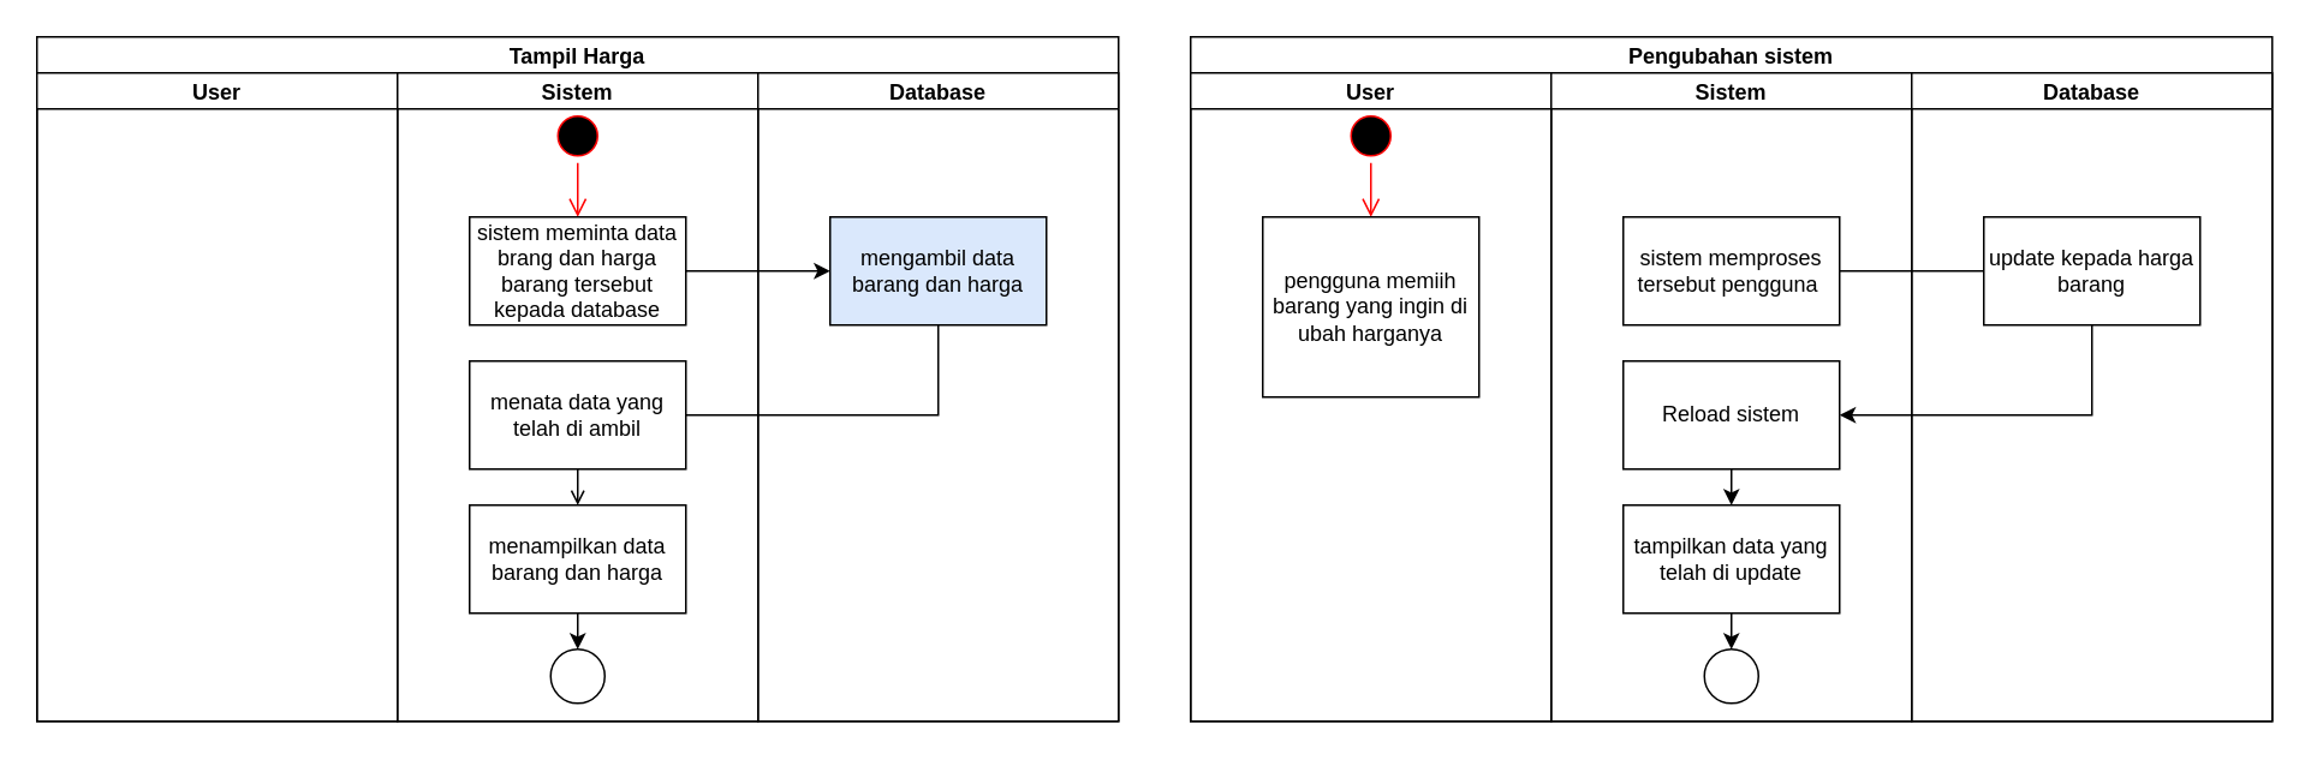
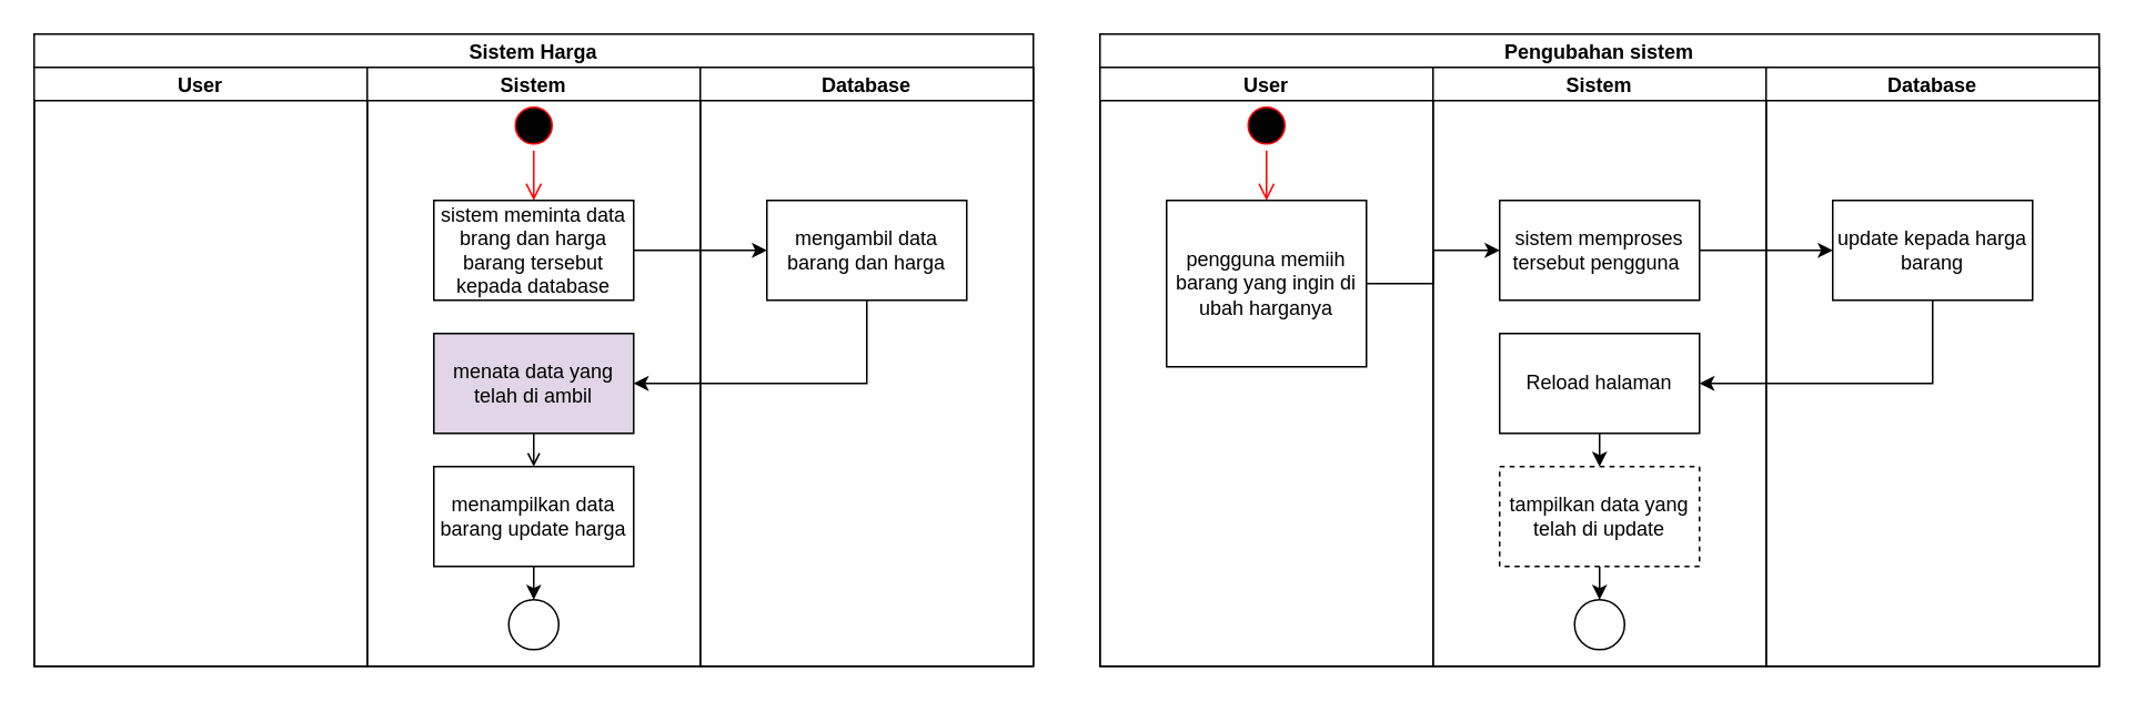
- <mxCell id="2" value="Tampil Harga" style="swimlane;childLayout=stackLayout;resizeParent=1;resizeParentMax=0;startSize=20;" parent="1" vertex="1"><mxGeometry x="20" y="20" width="600" height="380" as="geometry" /></mxCell>
+ <mxCell id="2" value="Sistem Harga" style="swimlane;childLayout=stackLayout;resizeParent=1;resizeParentMax=0;startSize=20;" parent="1" vertex="1"><mxGeometry x="20" y="20" width="600" height="380" as="geometry" /></mxCell>
- <mxCell id="14" value="mengambil data barang dan harga" style="rounded=0;whiteSpace=wrap;html=1;fillColor=#dae8fc;" vertex="1" parent="13"><mxGeometry x="40" y="80" width="120" height="60" as="geometry" /></mxCell>
+ <mxCell id="14" value="mengambil data barang dan harga" style="rounded=0;whiteSpace=wrap;html=1;" vertex="1" parent="13"><mxGeometry x="40" y="80" width="120" height="60" as="geometry" /></mxCell>
- <mxCell id="32" style="edgeStyle=orthogonalEdgeStyle;rounded=0;orthogonalLoop=1;jettySize=auto;html=1;exitX=1;exitY=0.5;exitDx=0;exitDy=0;entryX=0;entryY=0.5;entryDx=0;entryDy=0;endArrow=none;" edge="1" parent="17" source="23" target="30"><mxGeometry relative="1" as="geometry" /></mxCell>
+ <mxCell id="32" style="edgeStyle=orthogonalEdgeStyle;rounded=0;orthogonalLoop=1;jettySize=auto;html=1;exitX=1;exitY=0.5;exitDx=0;exitDy=0;entryX=0;entryY=0.5;entryDx=0;entryDy=0;" edge="1" parent="17" source="23" target="30"><mxGeometry relative="1" as="geometry" /></mxCell>
+ <mxCell id="31" style="edgeStyle=orthogonalEdgeStyle;rounded=0;orthogonalLoop=1;jettySize=auto;html=1;exitX=1;exitY=0.5;exitDx=0;exitDy=0;entryX=0;entryY=0.5;entryDx=0;entryDy=0;" edge="1" parent="17" source="21" target="23"><mxGeometry relative="1" as="geometry" /></mxCell>
- <mxCell id="9" value="menata data yang telah di ambil" style="rounded=0;whiteSpace=wrap;html=1;" vertex="1" parent="4"><mxGeometry x="40" y="160" width="120" height="60" as="geometry" /></mxCell>
+ <mxCell id="9" value="menata data yang telah di ambil" style="rounded=0;whiteSpace=wrap;html=1;fillColor=#e1d5e7;" vertex="1" parent="4"><mxGeometry x="40" y="160" width="120" height="60" as="geometry" /></mxCell>
- <mxCell id="16" style="edgeStyle=orthogonalEdgeStyle;rounded=0;orthogonalLoop=1;jettySize=auto;html=1;exitX=0.5;exitY=1;exitDx=0;exitDy=0;entryX=1;entryY=0.5;entryDx=0;entryDy=0;endArrow=none;" edge="1" parent="2" source="14" target="9"><mxGeometry relative="1" as="geometry" /></mxCell>
+ <mxCell id="16" style="edgeStyle=orthogonalEdgeStyle;rounded=0;orthogonalLoop=1;jettySize=auto;html=1;exitX=0.5;exitY=1;exitDx=0;exitDy=0;entryX=1;entryY=0.5;entryDx=0;entryDy=0;" edge="1" parent="2" source="14" target="9"><mxGeometry relative="1" as="geometry" /></mxCell>
- <mxCell id="25" value="Reload sistem" style="rounded=0;whiteSpace=wrap;html=1;" vertex="1" parent="22"><mxGeometry x="40" y="160" width="120" height="60" as="geometry" /></mxCell>
+ <mxCell id="25" value="Reload halaman" style="rounded=0;whiteSpace=wrap;html=1;" vertex="1" parent="22"><mxGeometry x="40" y="160" width="120" height="60" as="geometry" /></mxCell>
- <mxCell id="11" value="menampilkan data barang dan harga" style="rounded=0;whiteSpace=wrap;html=1;" vertex="1" parent="4"><mxGeometry x="40" y="240" width="120" height="60" as="geometry" /></mxCell>
+ <mxCell id="11" value="menampilkan data barang update harga" style="rounded=0;whiteSpace=wrap;html=1;" vertex="1" parent="4"><mxGeometry x="40" y="240" width="120" height="60" as="geometry" /></mxCell>
- <mxCell id="27" value="tampilkan data yang telah di update" style="rounded=0;whiteSpace=wrap;html=1;" vertex="1" parent="22"><mxGeometry x="40" y="240" width="120" height="60" as="geometry" /></mxCell>
+ <mxCell id="27" value="tampilkan data yang telah di update" style="rounded=0;whiteSpace=wrap;html=1;dashed=1;" vertex="1" parent="22"><mxGeometry x="40" y="240" width="120" height="60" as="geometry" /></mxCell>
